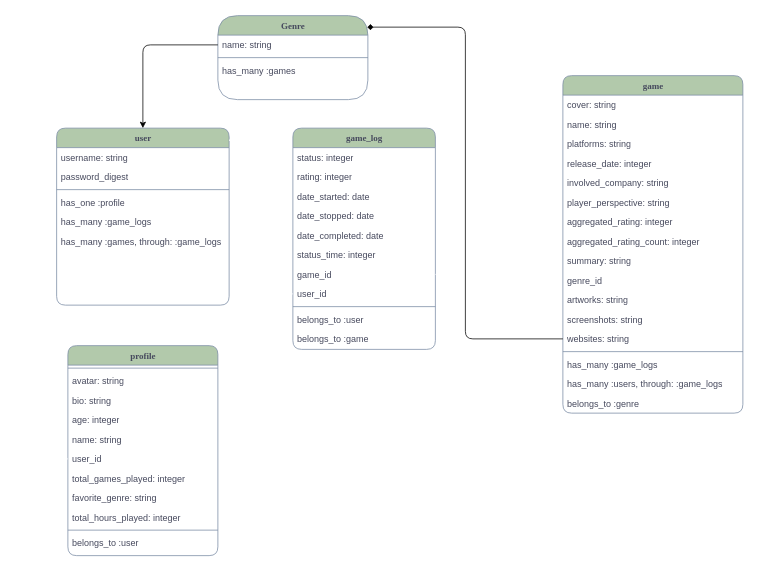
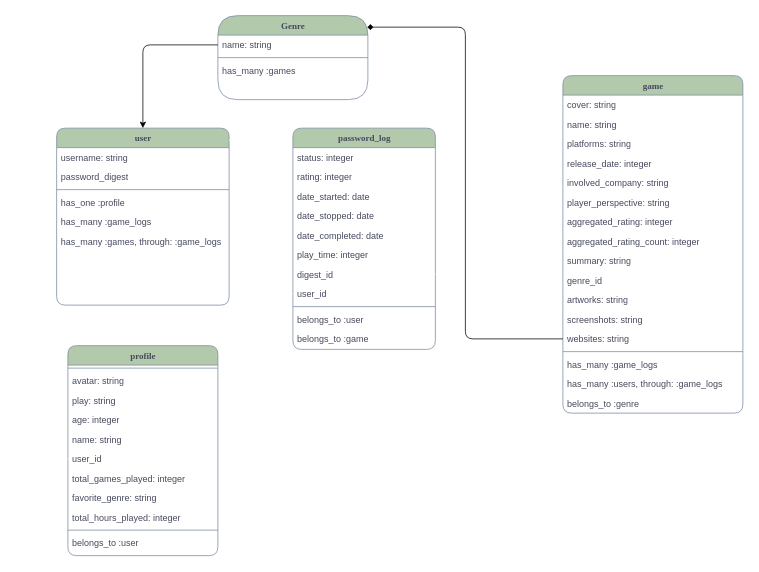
- <mxCell id="39" value="game_log" style="swimlane;html=1;fontStyle=1;align=center;verticalAlign=top;childLayout=stackLayout;horizontal=1;startSize=26;horizontalStack=0;resizeParent=1;resizeLast=0;collapsible=1;marginBottom=0;swimlaneFillColor=#ffffff;rounded=1;shadow=0;comic=0;labelBackgroundColor=none;strokeWidth=1;fillColor=#B2C9AB;fontFamily=Verdana;fontSize=12;strokeColor=#788AA3;fontColor=#46495D;" parent="1" vertex="1"><mxGeometry x="390" y="170" width="190" height="295" as="geometry" /></mxCell>
+ <mxCell id="39" value="password_log" style="swimlane;html=1;fontStyle=1;align=center;verticalAlign=top;childLayout=stackLayout;horizontal=1;startSize=26;horizontalStack=0;resizeParent=1;resizeLast=0;collapsible=1;marginBottom=0;swimlaneFillColor=#ffffff;rounded=1;shadow=0;comic=0;labelBackgroundColor=none;strokeWidth=1;fillColor=#B2C9AB;fontFamily=Verdana;fontSize=12;strokeColor=#788AA3;fontColor=#46495D;" parent="1" vertex="1"><mxGeometry x="390" y="170" width="190" height="295" as="geometry" /></mxCell>
- <mxCell id="45" value="status_time: integer" style="text;html=1;strokeColor=none;fillColor=none;align=left;verticalAlign=top;spacingLeft=4;spacingRight=4;whiteSpace=wrap;overflow=hidden;rotatable=0;points=[[0,0.5],[1,0.5]];portConstraint=eastwest;fontColor=#46495D;rounded=1;labelBackgroundColor=none;" parent="39" vertex="1"><mxGeometry y="156" width="190" height="26" as="geometry" /></mxCell>
+ <mxCell id="45" value="play_time: integer" style="text;html=1;strokeColor=none;fillColor=none;align=left;verticalAlign=top;spacingLeft=4;spacingRight=4;whiteSpace=wrap;overflow=hidden;rotatable=0;points=[[0,0.5],[1,0.5]];portConstraint=eastwest;fontColor=#46495D;rounded=1;labelBackgroundColor=none;" parent="39" vertex="1"><mxGeometry y="156" width="190" height="26" as="geometry" /></mxCell>
- <mxCell id="46" value="game_id" style="text;html=1;strokeColor=none;fillColor=none;align=left;verticalAlign=top;spacingLeft=4;spacingRight=4;whiteSpace=wrap;overflow=hidden;rotatable=0;points=[[0,0.5],[1,0.5]];portConstraint=eastwest;fontColor=#46495D;rounded=1;labelBackgroundColor=none;" parent="39" vertex="1"><mxGeometry y="182" width="190" height="26" as="geometry" /></mxCell>
+ <mxCell id="46" value="digest_id" style="text;html=1;strokeColor=none;fillColor=none;align=left;verticalAlign=top;spacingLeft=4;spacingRight=4;whiteSpace=wrap;overflow=hidden;rotatable=0;points=[[0,0.5],[1,0.5]];portConstraint=eastwest;fontColor=#46495D;rounded=1;labelBackgroundColor=none;" parent="39" vertex="1"><mxGeometry y="182" width="190" height="26" as="geometry" /></mxCell>
- <mxCell id="12" value="bio: string" style="text;html=1;strokeColor=none;fillColor=none;align=left;verticalAlign=top;spacingLeft=4;spacingRight=4;whiteSpace=wrap;overflow=hidden;rotatable=0;points=[[0,0.5],[1,0.5]];portConstraint=eastwest;fontColor=#46495D;rounded=1;labelBackgroundColor=none;" parent="9" vertex="1"><mxGeometry y="60" width="200" height="26" as="geometry" /></mxCell>
+ <mxCell id="12" value="play: string" style="text;html=1;strokeColor=none;fillColor=none;align=left;verticalAlign=top;spacingLeft=4;spacingRight=4;whiteSpace=wrap;overflow=hidden;rotatable=0;points=[[0,0.5],[1,0.5]];portConstraint=eastwest;fontColor=#46495D;rounded=1;labelBackgroundColor=none;" parent="9" vertex="1"><mxGeometry y="60" width="200" height="26" as="geometry" /></mxCell>
